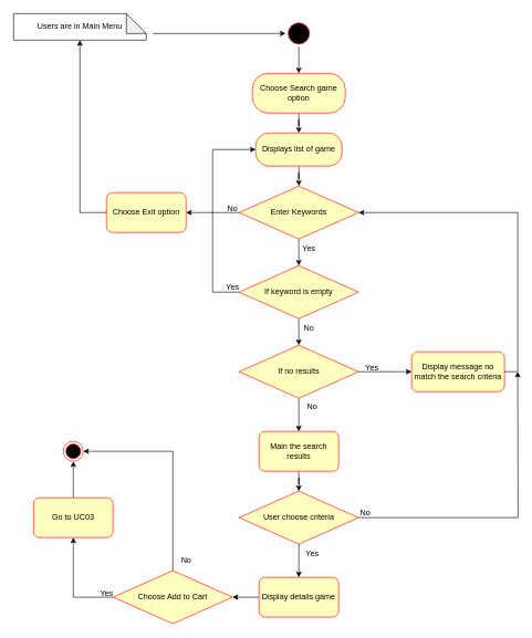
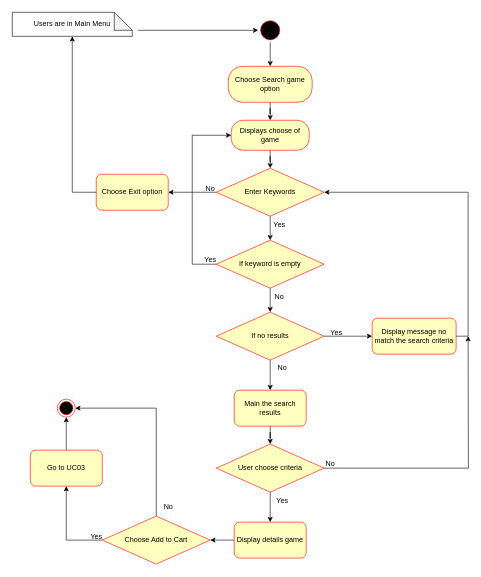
- <mxCell id="11" value="Displays list of game" style="rounded=1;whiteSpace=wrap;html=1;arcSize=40;fontColor=#000000;fillColor=#ffffc0;strokeColor=#ff0000;" parent="1" vertex="1"><mxGeometry x="385" y="200" width="130" height="50" as="geometry" /></mxCell>
+ <mxCell id="11" value="Displays choose of game" style="rounded=1;whiteSpace=wrap;html=1;arcSize=40;fontColor=#000000;fillColor=#ffffc0;strokeColor=#ff0000;" parent="1" vertex="1"><mxGeometry x="385" y="200" width="130" height="50" as="geometry" /></mxCell>
